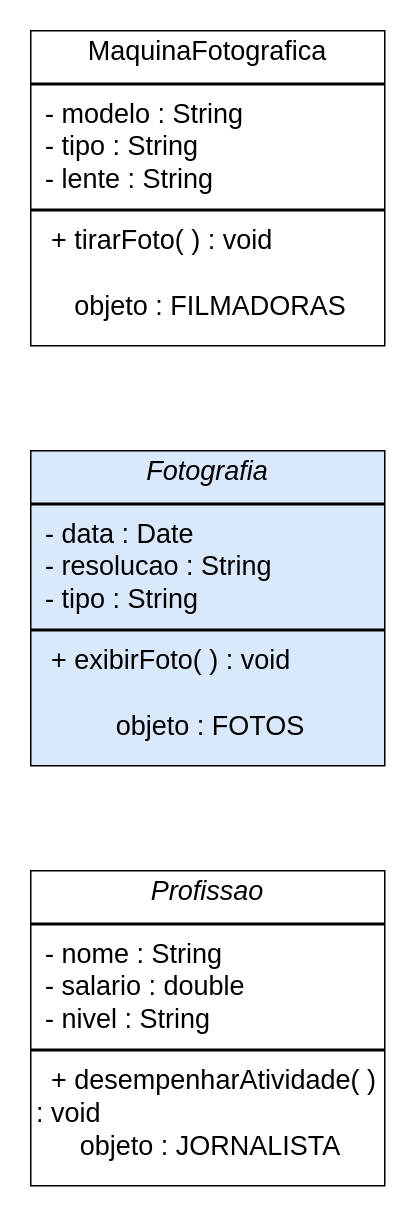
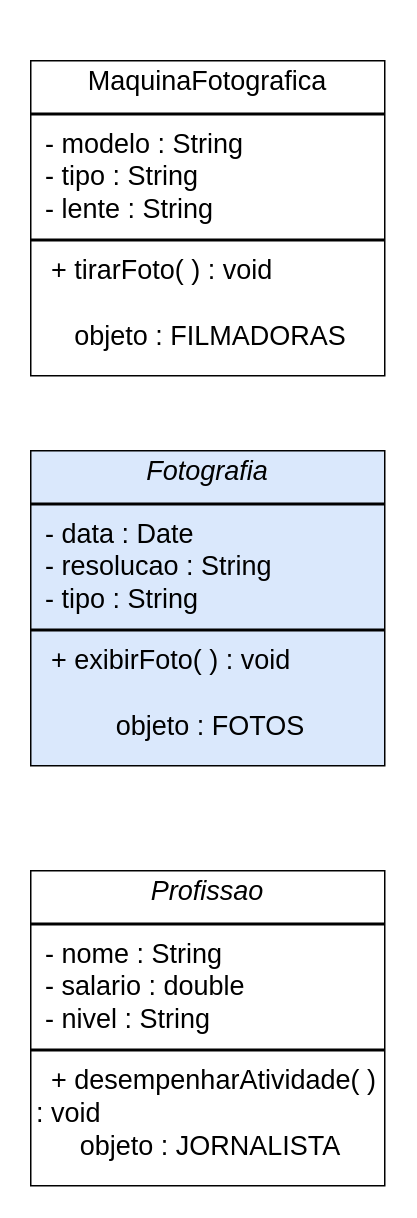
- <mxCell id="2" value="&lt;p style=&quot;text-align: center; margin: 4px 0px 0px;&quot;&gt;MaquinaFotografica&lt;/p&gt;&lt;hr style=&quot;text-align: center; border-style: solid;&quot;&gt;&lt;p style=&quot;margin:0px;margin-left:4px;&quot;&gt;&lt;/p&gt;&lt;div&gt;&lt;span style=&quot;background-color: transparent; color: light-dark(rgb(0, 0, 0), rgb(255, 255, 255));&quot;&gt;&amp;nbsp; - modelo : String&lt;/span&gt;&lt;/div&gt;&lt;div&gt;&lt;span style=&quot;background-color: transparent; color: light-dark(rgb(0, 0, 0), rgb(255, 255, 255));&quot;&gt;&amp;nbsp; - tipo : String&lt;/span&gt;&lt;/div&gt;&lt;div&gt;&lt;span style=&quot;background-color: transparent; color: light-dark(rgb(0, 0, 0), rgb(255, 255, 255));&quot;&gt;&amp;nbsp; - lente : String&lt;/span&gt;&lt;/div&gt;&lt;hr style=&quot;border-style:solid;&quot;&gt;&lt;p style=&quot;margin: 0px 0px 0px 4px;&quot;&gt;&amp;nbsp; + tirarFoto( ) : void&lt;/p&gt;&lt;p style=&quot;margin: 0px 0px 0px 4px;&quot;&gt;&lt;br&gt;&lt;/p&gt;&lt;p style=&quot;text-align: center; margin: 0px 0px 0px 4px;&quot;&gt;objeto : FILMADORAS&lt;/p&gt;" style="verticalAlign=top;align=left;overflow=fill;html=1;whiteSpace=wrap;fontSize=18;" parent="1" vertex="1"><mxGeometry x="20" y="20" width="236" height="210" as="geometry" /></mxCell>
+ <mxCell id="2" value="&lt;p style=&quot;text-align: center; margin: 4px 0px 0px;&quot;&gt;MaquinaFotografica&lt;/p&gt;&lt;hr style=&quot;text-align: center; border-style: solid;&quot;&gt;&lt;p style=&quot;margin:0px;margin-left:4px;&quot;&gt;&lt;/p&gt;&lt;div&gt;&lt;span style=&quot;background-color: transparent; color: light-dark(rgb(0, 0, 0), rgb(255, 255, 255));&quot;&gt;&amp;nbsp; - modelo : String&lt;/span&gt;&lt;/div&gt;&lt;div&gt;&lt;span style=&quot;background-color: transparent; color: light-dark(rgb(0, 0, 0), rgb(255, 255, 255));&quot;&gt;&amp;nbsp; - tipo : String&lt;/span&gt;&lt;/div&gt;&lt;div&gt;&lt;span style=&quot;background-color: transparent; color: light-dark(rgb(0, 0, 0), rgb(255, 255, 255));&quot;&gt;&amp;nbsp; - lente : String&lt;/span&gt;&lt;/div&gt;&lt;hr style=&quot;border-style:solid;&quot;&gt;&lt;p style=&quot;margin: 0px 0px 0px 4px;&quot;&gt;&amp;nbsp; + tirarFoto( ) : void&lt;/p&gt;&lt;p style=&quot;margin: 0px 0px 0px 4px;&quot;&gt;&lt;br&gt;&lt;/p&gt;&lt;p style=&quot;text-align: center; margin: 0px 0px 0px 4px;&quot;&gt;objeto : FILMADORAS&lt;/p&gt;" style="verticalAlign=top;align=left;overflow=fill;html=1;whiteSpace=wrap;fontSize=18;" parent="1" vertex="1"><mxGeometry x="20" y="40" width="236" height="210" as="geometry" /></mxCell>
